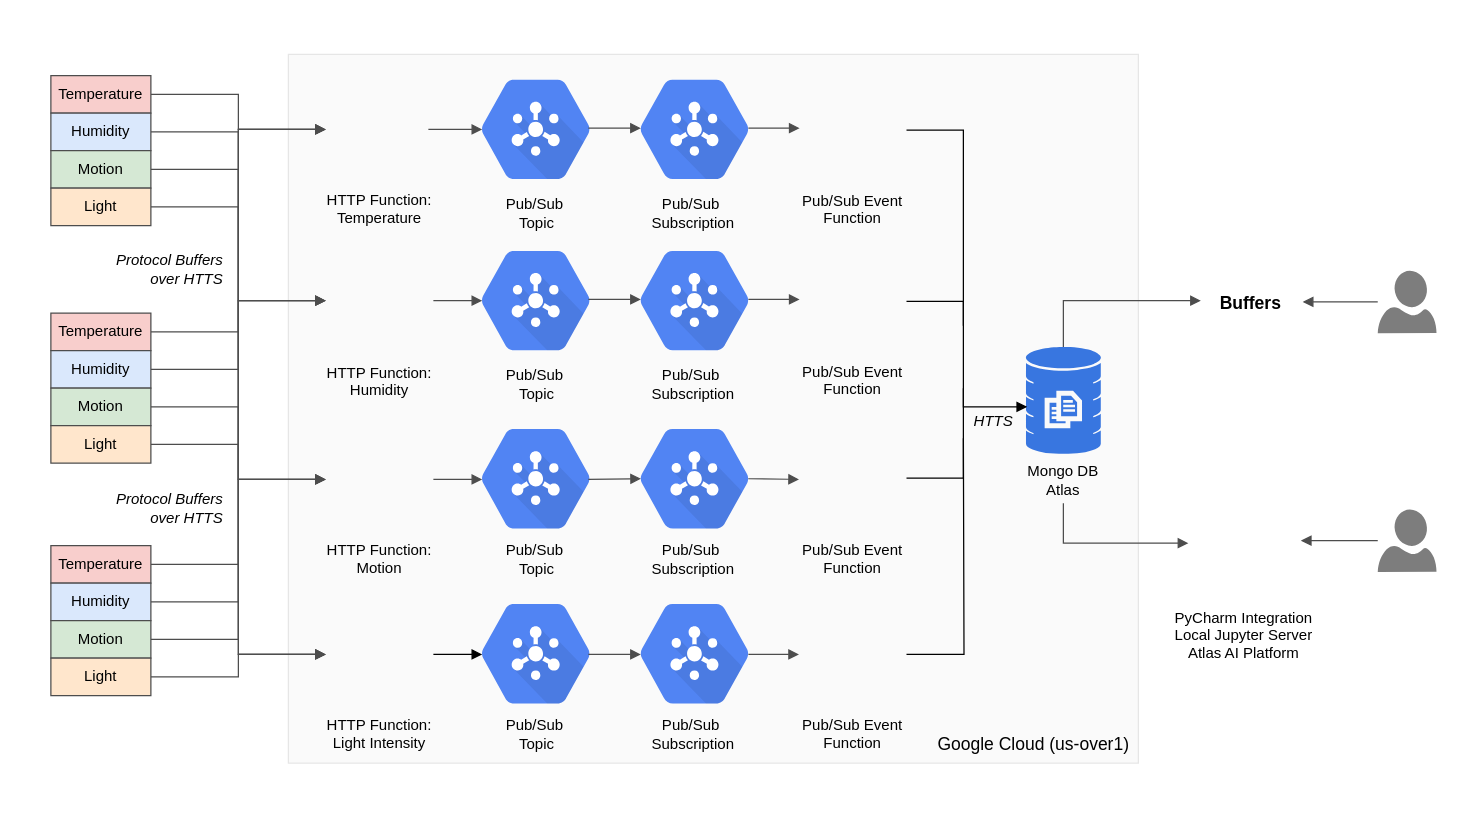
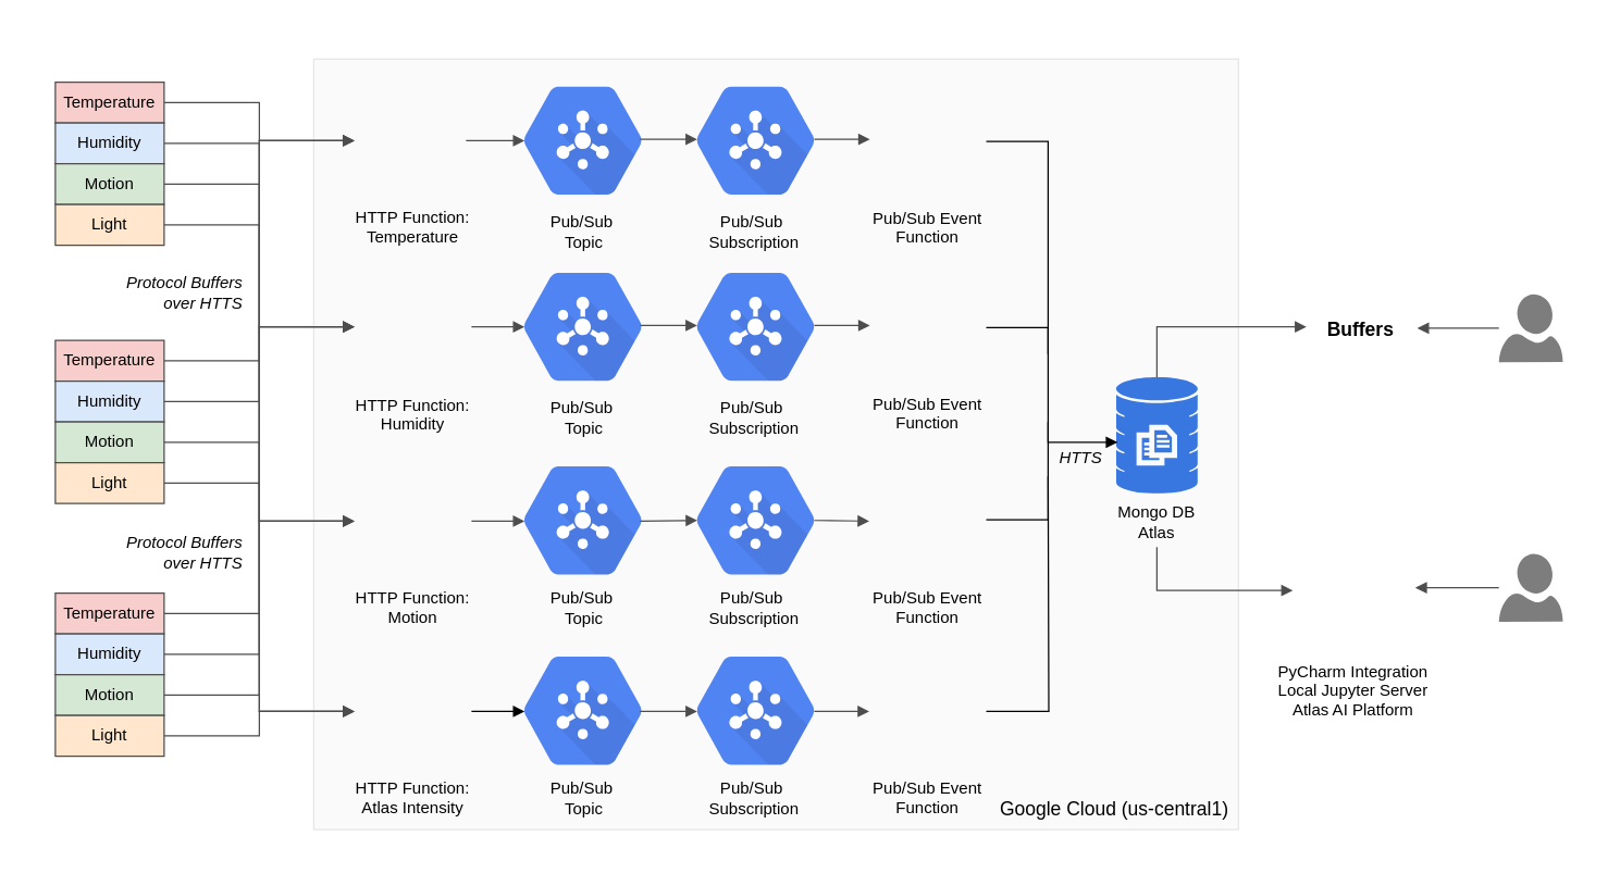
- <mxCell id="35" value="HTTP Function:&#10;Light Intensity" style="shape=image;imageAspect=0;aspect=fixed;verticalLabelPosition=bottom;verticalAlign=top;image=https://codelabs.developers.google.com/codelabs/cloud-starting-cloudfunctions/img/51b03178ac54a85f.png;strokeColor=#4D4D4D;" parent="1" vertex="1"><mxGeometry x="260" y="480" width="86" height="86" as="geometry" /></mxCell>
+ <mxCell id="35" value="HTTP Function:&#10;Atlas Intensity" style="shape=image;imageAspect=0;aspect=fixed;verticalLabelPosition=bottom;verticalAlign=top;image=https://codelabs.developers.google.com/codelabs/cloud-starting-cloudfunctions/img/51b03178ac54a85f.png;strokeColor=#4D4D4D;" parent="1" vertex="1"><mxGeometry x="260" y="480" width="86" height="86" as="geometry" /></mxCell>
- <mxCell id="48" value="Google Cloud (us-over1)" style="text;html=1;strokeColor=none;fillColor=none;align=right;verticalAlign=middle;whiteSpace=wrap;rounded=0;fontSize=14;" parent="1" vertex="1"><mxGeometry x="710" y="585" width="195" height="20" as="geometry" /></mxCell>
+ <mxCell id="48" value="Google Cloud (us-central1)" style="text;html=1;strokeColor=none;fillColor=none;align=right;verticalAlign=middle;whiteSpace=wrap;rounded=0;fontSize=14;" parent="1" vertex="1"><mxGeometry x="710" y="585" width="195" height="20" as="geometry" /></mxCell>
